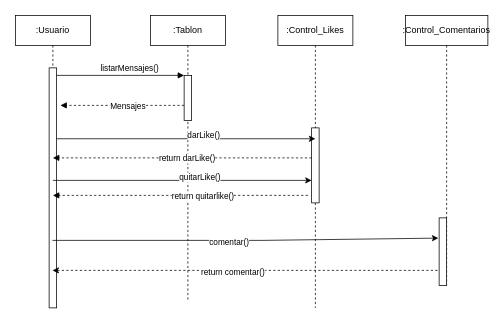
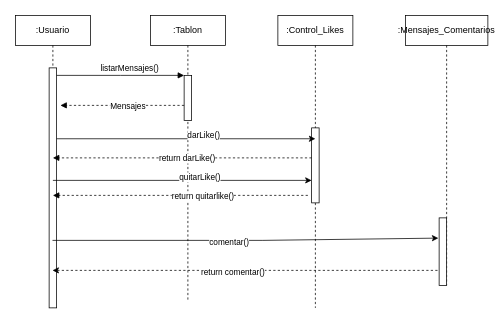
- <mxCell id="8" value=":Control_Comentarios" style="shape=umlLifeline;perimeter=lifelinePerimeter;whiteSpace=wrap;html=1;container=0;dropTarget=0;collapsible=0;recursiveResize=0;outlineConnect=0;portConstraint=eastwest;newEdgeStyle={&quot;edgeStyle&quot;:&quot;elbowEdgeStyle&quot;,&quot;elbow&quot;:&quot;vertical&quot;,&quot;curved&quot;:0,&quot;rounded&quot;:0};" vertex="1" parent="1"><mxGeometry x="540" y="20" width="110" height="360" as="geometry" /></mxCell>
+ <mxCell id="8" value=":Mensajes_Comentarios" style="shape=umlLifeline;perimeter=lifelinePerimeter;whiteSpace=wrap;html=1;container=0;dropTarget=0;collapsible=0;recursiveResize=0;outlineConnect=0;portConstraint=eastwest;newEdgeStyle={&quot;edgeStyle&quot;:&quot;elbowEdgeStyle&quot;,&quot;elbow&quot;:&quot;vertical&quot;,&quot;curved&quot;:0,&quot;rounded&quot;:0};" vertex="1" parent="1"><mxGeometry x="540" y="20" width="110" height="360" as="geometry" /></mxCell>
